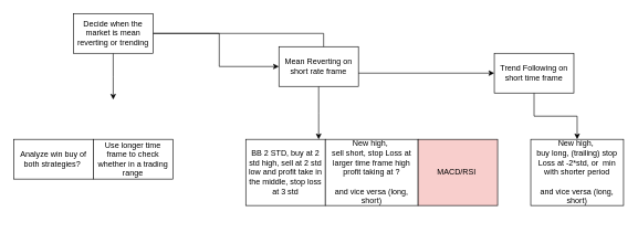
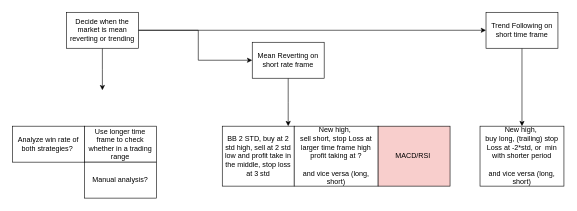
- <mxCell id="9" value="Trend Following on short time frame" style="rounded=0;whiteSpace=wrap;html=1;" vertex="1" parent="1"><mxGeometry x="745" y="80" width="120" height="60" as="geometry" /></mxCell>
+ <mxCell id="9" value="Trend Following on short time frame" style="rounded=0;whiteSpace=wrap;html=1;" vertex="1" parent="1"><mxGeometry x="810" y="20" width="120" height="60" as="geometry" /></mxCell>
- <mxCell id="13" value="Analyze win buy of both strategies?&amp;nbsp;" style="rounded=0;whiteSpace=wrap;html=1;" vertex="1" parent="1"><mxGeometry x="20" y="210" width="120" height="60" as="geometry" /></mxCell>
+ <mxCell id="13" value="Analyze win rate of both strategies?&amp;nbsp;" style="rounded=0;whiteSpace=wrap;html=1;" vertex="1" parent="1"><mxGeometry x="20" y="210" width="120" height="60" as="geometry" /></mxCell>
+ <mxCell id="15" value="Manual analysis?" style="rounded=0;whiteSpace=wrap;html=1;" vertex="1" parent="1"><mxGeometry x="140" y="270" width="120" height="60" as="geometry" /></mxCell>
